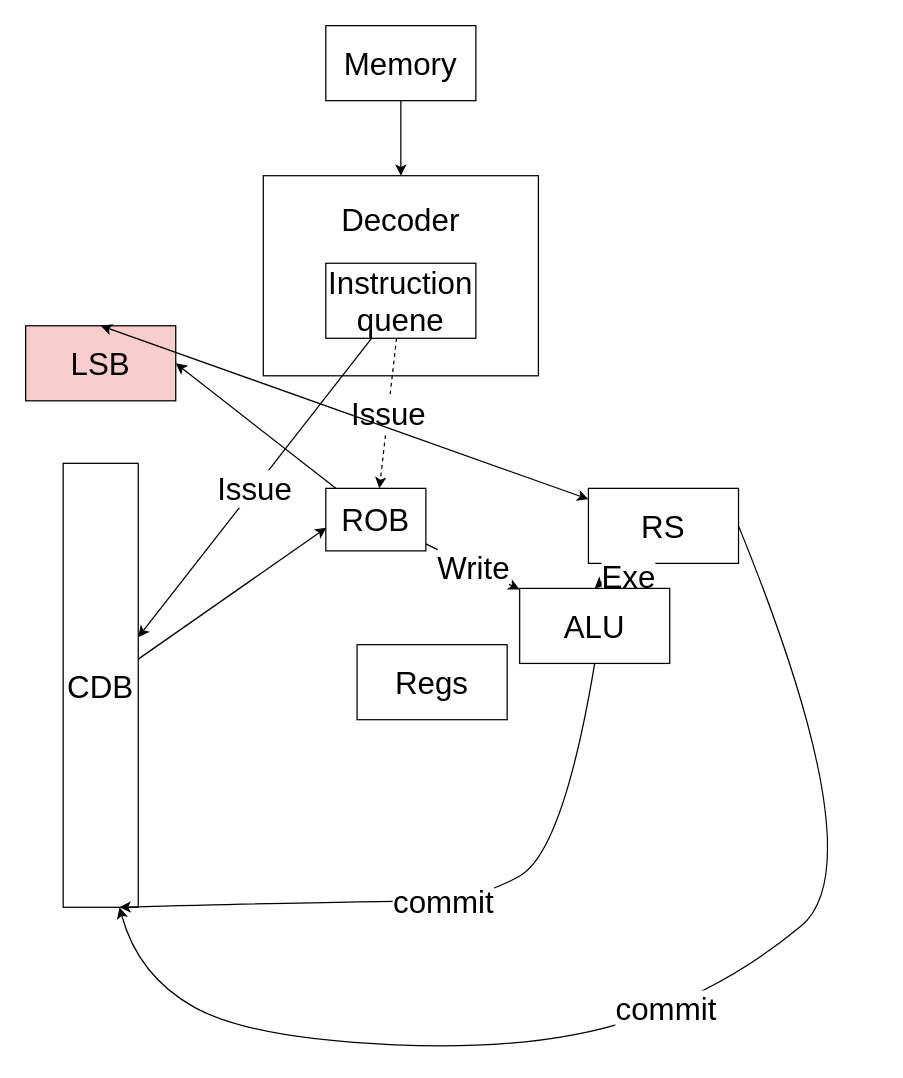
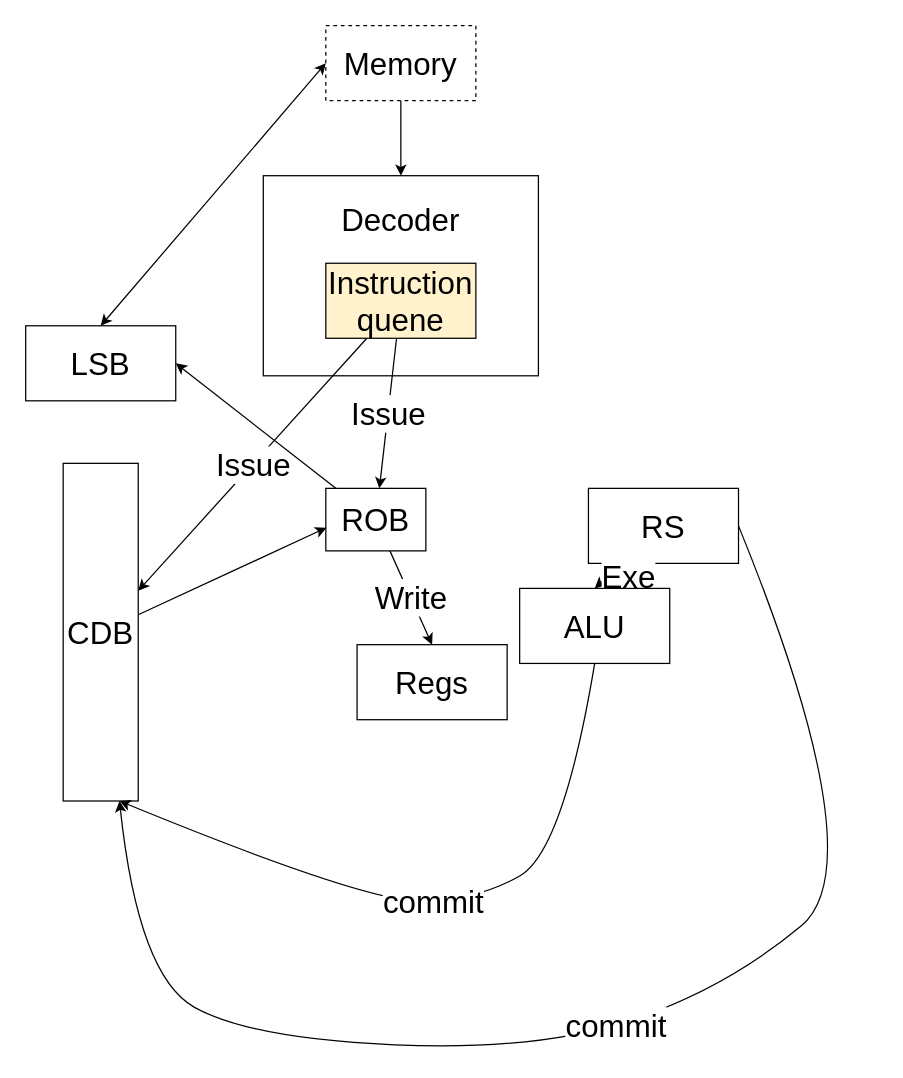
- <mxCell id="3" value="&lt;font style=&quot;font-size: 25px;&quot;&gt;Memory&lt;/font&gt;" style="rounded=0;whiteSpace=wrap;html=1;fontSize=25;" vertex="1" parent="1"><mxGeometry x="260" y="20" width="120" height="60" as="geometry" /></mxCell>
+ <mxCell id="3" value="&lt;font style=&quot;font-size: 25px;&quot;&gt;Memory&lt;/font&gt;" style="rounded=0;whiteSpace=wrap;html=1;fontSize=25;dashed=1;" vertex="1" parent="1"><mxGeometry x="260" y="20" width="120" height="60" as="geometry" /></mxCell>
- <mxCell id="8" value="Instruction&lt;br style=&quot;font-size: 25px;&quot;&gt;quene" style="rounded=0;whiteSpace=wrap;html=1;fontSize=25;" vertex="1" parent="1"><mxGeometry x="260" y="210" width="120" height="60" as="geometry" /></mxCell>
+ <mxCell id="8" value="Instruction&lt;br style=&quot;font-size: 25px;&quot;&gt;quene" style="rounded=0;whiteSpace=wrap;html=1;fontSize=25;fillColor=#fff2cc;" vertex="1" parent="1"><mxGeometry x="260" y="210" width="120" height="60" as="geometry" /></mxCell>
- <mxCell id="17" value="LSB" style="rounded=0;whiteSpace=wrap;html=1;fontSize=25;fillColor=#f8cecc;" vertex="1" parent="1"><mxGeometry x="20" y="260" width="120" height="60" as="geometry" /></mxCell>
+ <mxCell id="17" value="LSB" style="rounded=0;whiteSpace=wrap;html=1;fontSize=25;" vertex="1" parent="1"><mxGeometry x="20" y="260" width="120" height="60" as="geometry" /></mxCell>
- <mxCell id="20" value="" style="endArrow=classic;startArrow=classic;html=1;fontSize=25;exitX=0.5;exitY=0;exitDx=0;exitDy=0;" edge="1" parent="1" source="17" target="14"><mxGeometry width="50" height="50" relative="1" as="geometry"><mxPoint x="350" y="490" as="sourcePoint" /><mxPoint x="400" y="440" as="targetPoint" /></mxGeometry></mxCell>
+ <mxCell id="20" value="" style="endArrow=classic;startArrow=classic;html=1;fontSize=25;entryX=0;entryY=0.5;entryDx=0;entryDy=0;exitX=0.5;exitY=0;exitDx=0;exitDy=0;" edge="1" parent="1" source="17" target="3"><mxGeometry width="50" height="50" relative="1" as="geometry"><mxPoint x="350" y="490" as="sourcePoint" /><mxPoint x="400" y="440" as="targetPoint" /></mxGeometry></mxCell>
- <mxCell id="6" value="&lt;font style=&quot;font-size: 25px;&quot;&gt;Issue&lt;/font&gt;" style="edgeStyle=none;html=1;fontSize=25;dashed=1;" edge="1" parent="1" source="8" target="11"><mxGeometry relative="1" as="geometry" /></mxCell>
+ <mxCell id="6" value="&lt;font style=&quot;font-size: 25px;&quot;&gt;Issue&lt;/font&gt;" style="edgeStyle=none;html=1;fontSize=25;" edge="1" parent="1" source="8" target="11"><mxGeometry relative="1" as="geometry" /></mxCell>
- <mxCell id="9" value="Write" style="edgeStyle=none;html=1;fontSize=25;" edge="1" parent="1" source="11" target="16"><mxGeometry relative="1" as="geometry" /></mxCell>
+ <mxCell id="9" value="Write" style="edgeStyle=none;html=1;entryX=0.5;entryY=0;entryDx=0;entryDy=0;fontSize=25;" edge="1" parent="1" source="11" target="12"><mxGeometry relative="1" as="geometry" /></mxCell>
- <mxCell id="19" value="CDB" style="rounded=0;whiteSpace=wrap;html=1;fontSize=25;" vertex="1" parent="1"><mxGeometry x="50" y="370" width="60" height="355" as="geometry" /></mxCell>
+ <mxCell id="19" value="CDB" style="rounded=0;whiteSpace=wrap;html=1;fontSize=25;" vertex="1" parent="1"><mxGeometry x="50" y="370" width="60" height="270" as="geometry" /></mxCell>
